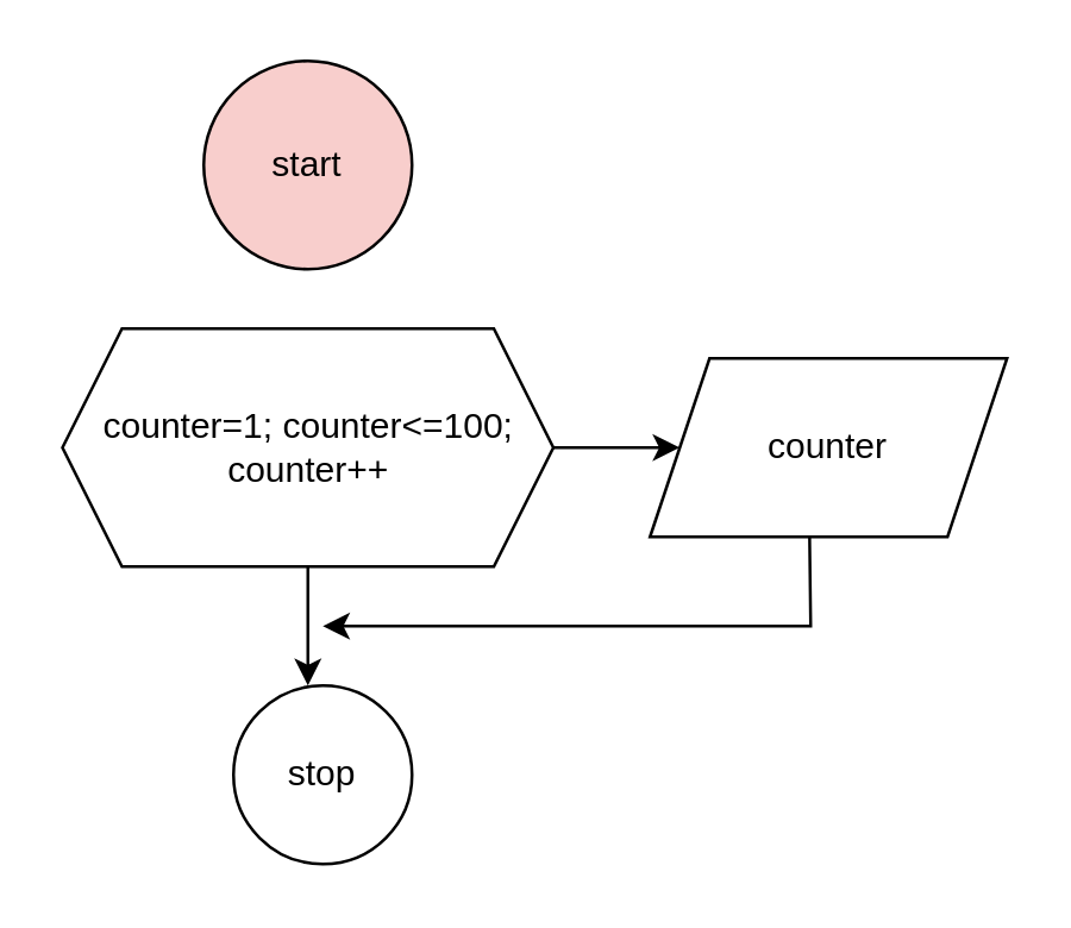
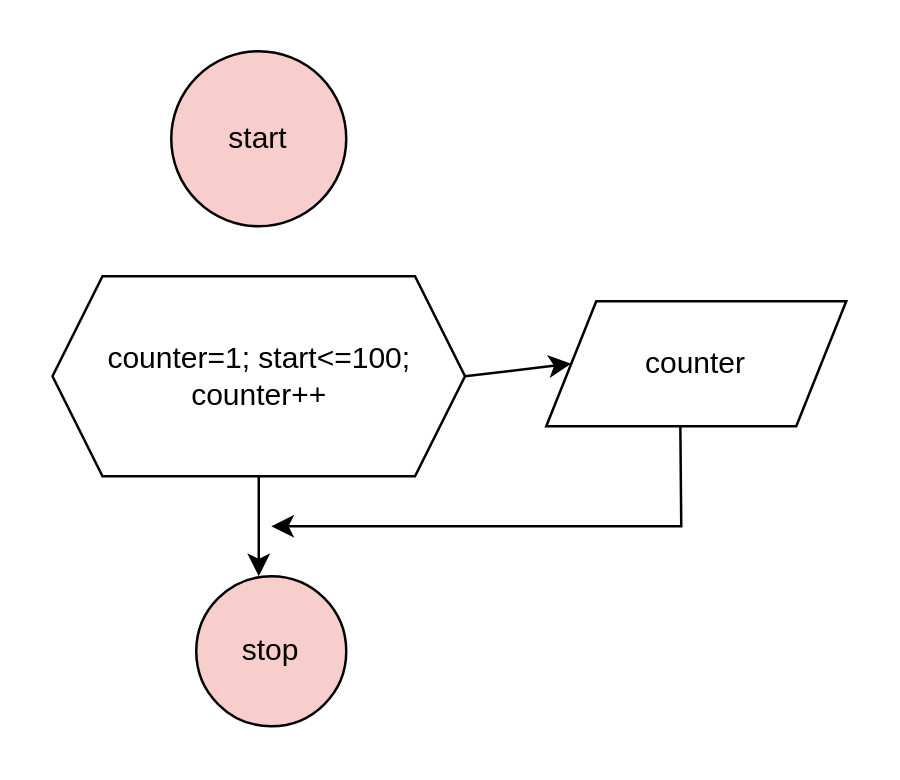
- <mxCell id="3" value="counter=1; counter&amp;lt;=100; counter++" style="shape=hexagon;perimeter=hexagonPerimeter2;whiteSpace=wrap;html=1;fixedSize=1;" vertex="1" parent="1"><mxGeometry x="20.5" y="110" width="165" height="80" as="geometry" /></mxCell>
+ <mxCell id="3" value="counter=1; start&amp;lt;=100; counter++" style="shape=hexagon;perimeter=hexagonPerimeter2;whiteSpace=wrap;html=1;fixedSize=1;" vertex="1" parent="1"><mxGeometry x="20.5" y="110" width="165" height="80" as="geometry" /></mxCell>
- <mxCell id="4" value="counter" style="shape=parallelogram;perimeter=parallelogramPerimeter;whiteSpace=wrap;html=1;fixedSize=1;" vertex="1" parent="1"><mxGeometry x="218" y="120" width="120" height="60" as="geometry" /></mxCell>
+ <mxCell id="4" value="counter" style="shape=parallelogram;perimeter=parallelogramPerimeter;whiteSpace=wrap;html=1;fixedSize=1;" vertex="1" parent="1"><mxGeometry x="218" y="120" width="120" height="50" as="geometry" /></mxCell>
- <mxCell id="5" value="stop" style="ellipse;whiteSpace=wrap;html=1;aspect=fixed;" vertex="1" parent="1"><mxGeometry x="78" y="230" width="60" height="60" as="geometry" /></mxCell>
+ <mxCell id="5" value="stop" style="ellipse;whiteSpace=wrap;html=1;aspect=fixed;fillColor=#f8cecc;" vertex="1" parent="1"><mxGeometry x="78" y="230" width="60" height="60" as="geometry" /></mxCell>
